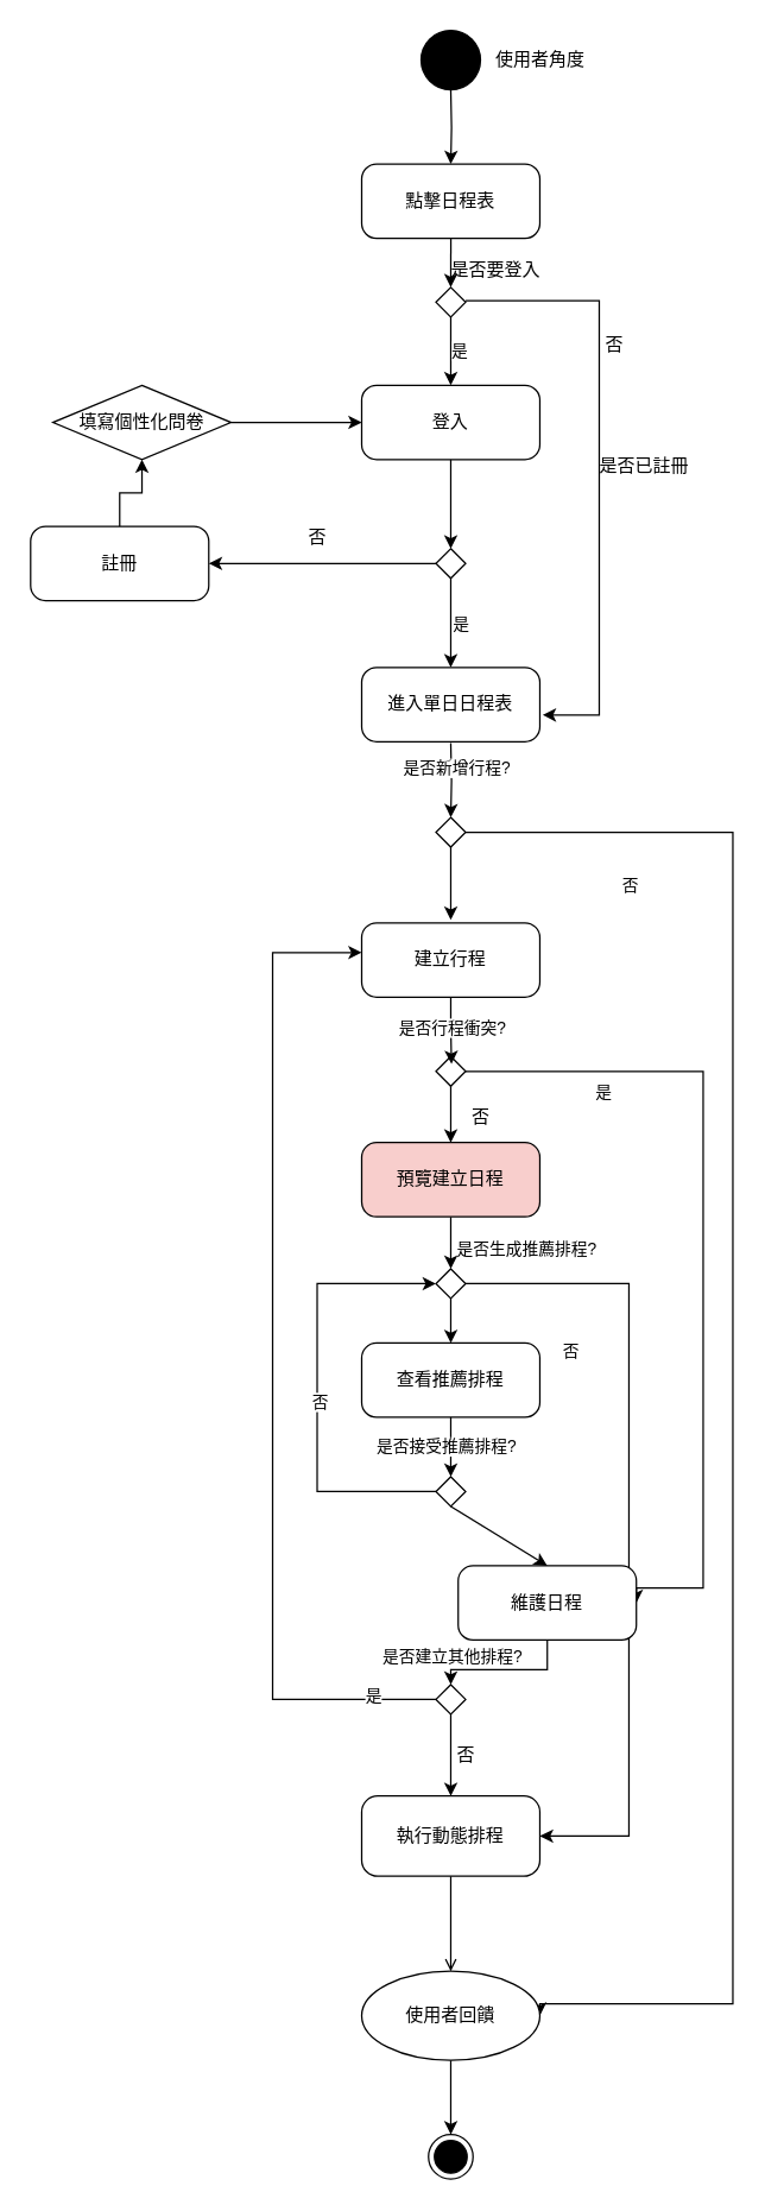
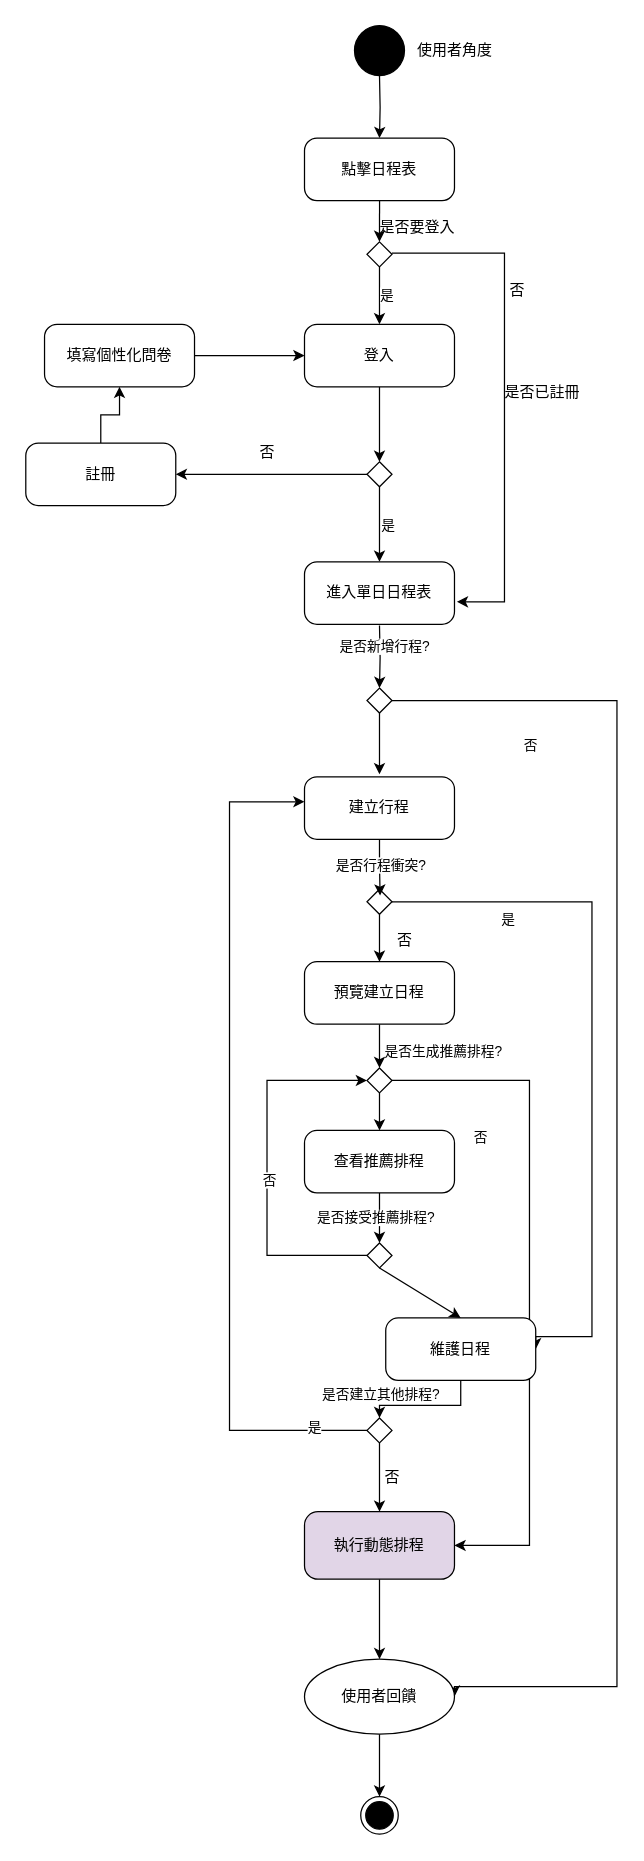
- <mxCell id="56" value="填寫個性化問卷" style="rhombus;whiteSpace=wrap;html=1;dashed=0;arcSize=20;" vertex="1" parent="1"><mxGeometry x="35" y="259" width="120" height="50" as="geometry" /></mxCell>
+ <mxCell id="56" value="填寫個性化問卷" style="whiteSpace=wrap;html=1;dashed=0;rounded=1;arcSize=20;" vertex="1" parent="1"><mxGeometry x="35" y="259" width="120" height="50" as="geometry" /></mxCell>
- <mxCell id="63" value="預覽建立日程" style="html=1;dashed=0;rounded=1;absoluteArcSize=1;arcSize=20;verticalAlign=middle;align=center;whiteSpace=wrap;fillColor=#f8cecc;" vertex="1" parent="1"><mxGeometry x="243" y="769" width="120" height="50" as="geometry" /></mxCell>
+ <mxCell id="63" value="預覽建立日程" style="html=1;dashed=0;rounded=1;absoluteArcSize=1;arcSize=20;verticalAlign=middle;align=center;whiteSpace=wrap;" vertex="1" parent="1"><mxGeometry x="243" y="769" width="120" height="50" as="geometry" /></mxCell>
- <mxCell id="27" value="執行動態排程" style="whiteSpace=wrap;html=1;dashed=0;rounded=1;arcSize=20;" vertex="1" parent="1"><mxGeometry x="243" y="1209" width="120" height="54" as="geometry" /></mxCell>
+ <mxCell id="27" value="執行動態排程" style="whiteSpace=wrap;html=1;dashed=0;rounded=1;arcSize=20;fillColor=#e1d5e7;" vertex="1" parent="1"><mxGeometry x="243" y="1209" width="120" height="54" as="geometry" /></mxCell>
- <mxCell id="26" value="" style="edgeStyle=orthogonalEdgeStyle;rounded=0;orthogonalLoop=1;jettySize=auto;html=1;endArrow=open;" edge="1" parent="1" source="27" target="29"><mxGeometry relative="1" as="geometry" /></mxCell>
+ <mxCell id="26" value="" style="edgeStyle=orthogonalEdgeStyle;rounded=0;orthogonalLoop=1;jettySize=auto;html=1;" edge="1" parent="1" source="27" target="29"><mxGeometry relative="1" as="geometry" /></mxCell>
